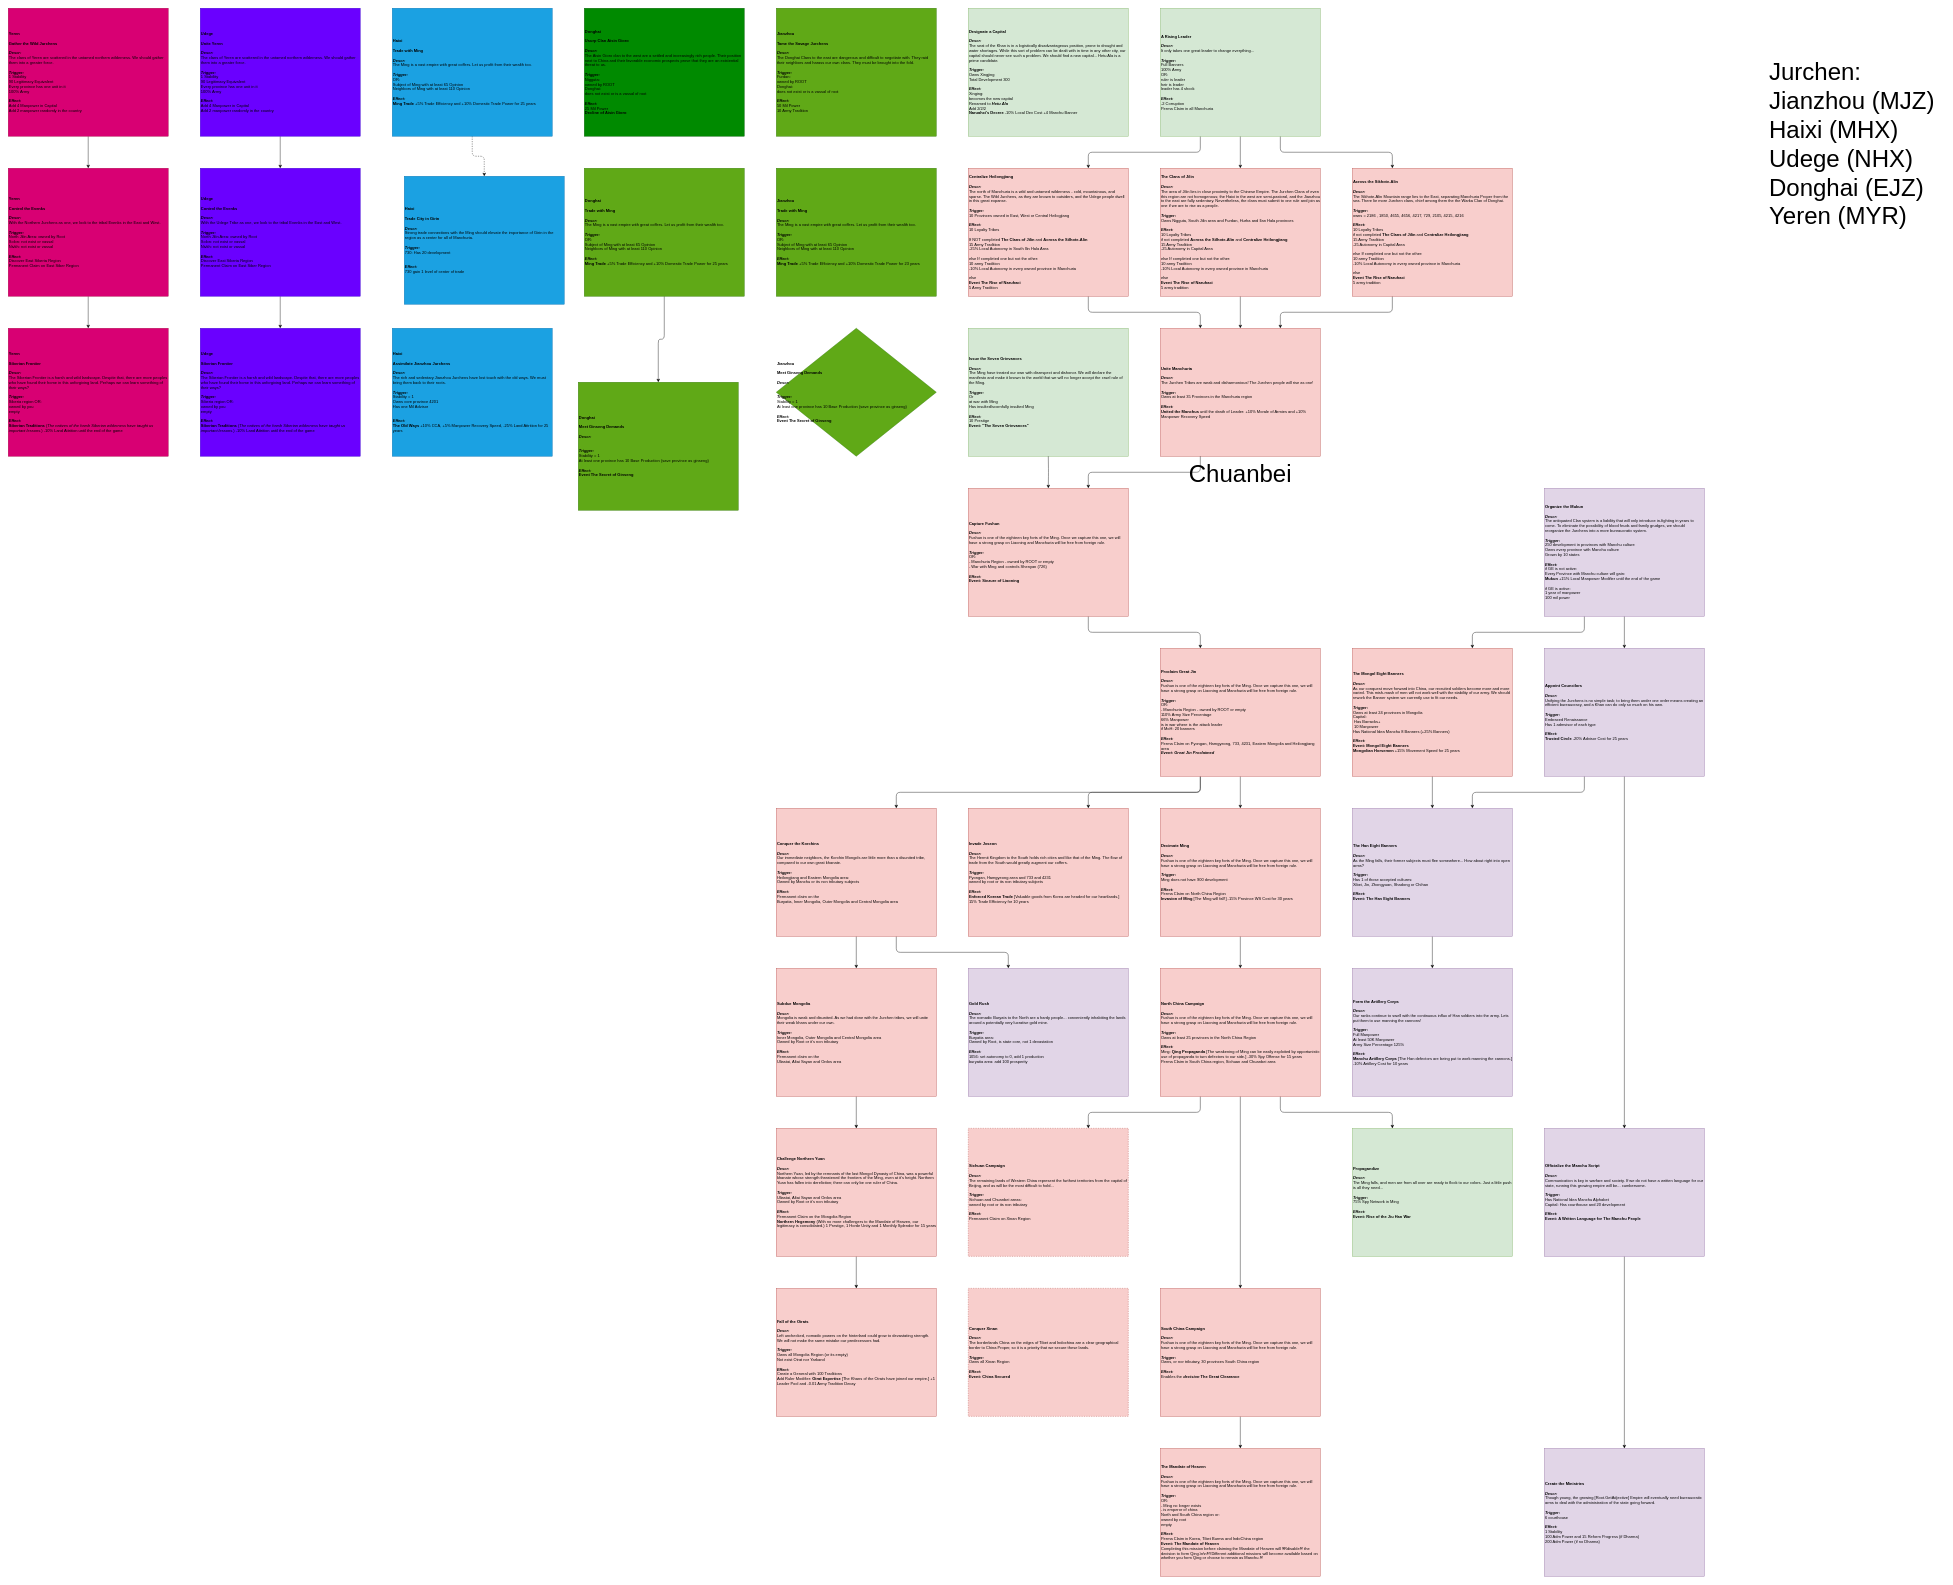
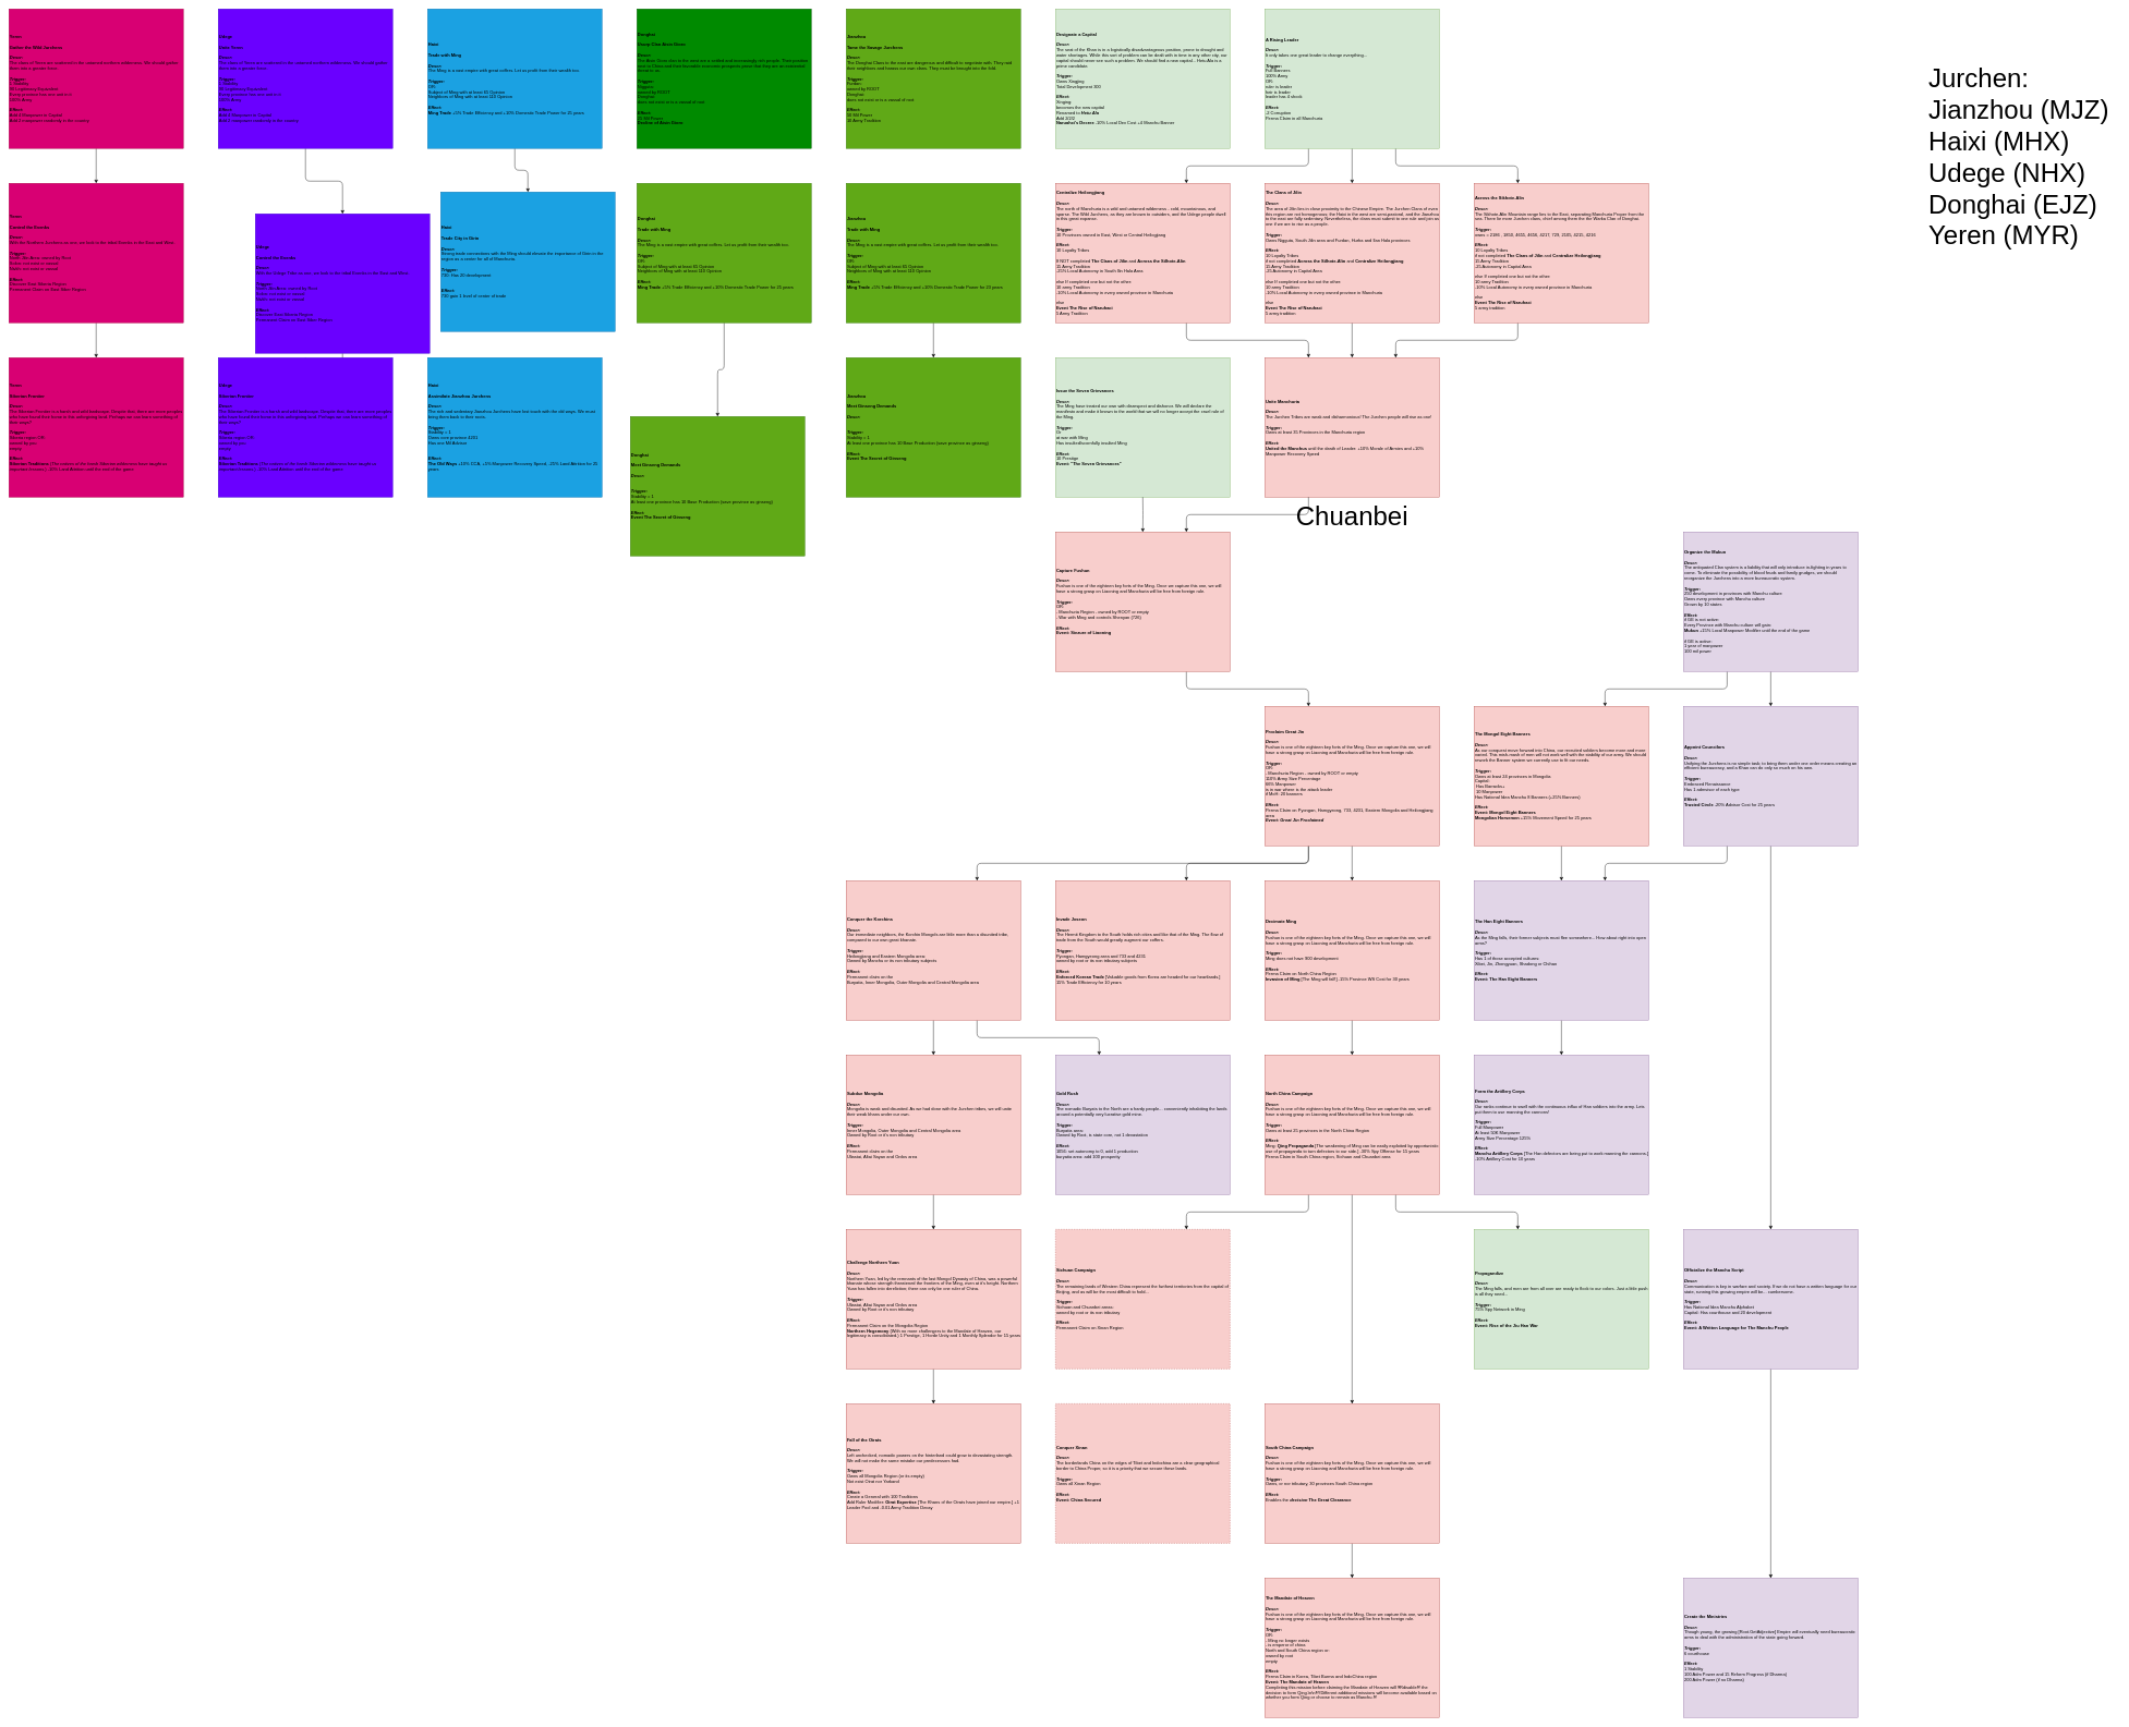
- <mxCell id="21" style="edgeStyle=orthogonalEdgeStyle;rounded=1;orthogonalLoop=1;jettySize=auto;html=1;exitX=0.5;exitY=1;exitDx=0;exitDy=0;fontColor=#000000;dashed=1;" parent="1" source="22" target="23" edge="1"><mxGeometry relative="1" as="geometry" /></mxCell>
+ <mxCell id="21" style="edgeStyle=orthogonalEdgeStyle;rounded=1;orthogonalLoop=1;jettySize=auto;html=1;exitX=0.5;exitY=1;exitDx=0;exitDy=0;fontColor=#000000;" parent="1" source="22" target="23" edge="1"><mxGeometry relative="1" as="geometry" /></mxCell>
- <mxCell id="31" value="&lt;b&gt;Udege&lt;/b&gt;&lt;br&gt;&lt;br&gt;&lt;b&gt;Control the Evenks&lt;/b&gt;&lt;br style=&quot;font-size: 10px&quot;&gt;&lt;br style=&quot;font-size: 10px&quot;&gt;&lt;i style=&quot;font-size: 10px ; font-weight: bold&quot;&gt;Descr:&lt;/i&gt;&lt;br style=&quot;font-size: 10px&quot;&gt;With the Udege Tribe as one, we look to the tribal Evenks in the East and West.&lt;br&gt;&lt;br style=&quot;font-size: 10px&quot;&gt;&lt;i style=&quot;font-size: 10px ; font-weight: bold&quot;&gt;Trigger:&amp;nbsp;&lt;/i&gt;&lt;br&gt;&lt;div style=&quot;font-size: 10px&quot;&gt;North Jilin Area: owned by Root&lt;/div&gt;&lt;div style=&quot;font-size: 10px&quot;&gt;Solon: not exist or vassal&lt;/div&gt;&lt;div style=&quot;font-size: 10px&quot;&gt;Nivkh: not exist or vassal&lt;/div&gt;&lt;div style=&quot;font-size: 10px&quot;&gt;&lt;br style=&quot;font-size: 10px&quot;&gt;&lt;/div&gt;&lt;div style=&quot;font-size: 10px&quot;&gt;&lt;b style=&quot;font-size: 10px&quot;&gt;&lt;i style=&quot;font-size: 10px&quot;&gt;Effect:&lt;/i&gt;&lt;/b&gt;&lt;/div&gt;&lt;div style=&quot;font-size: 10px&quot;&gt;Discover East Siberia Region&lt;/div&gt;&lt;div style=&quot;font-size: 10px&quot;&gt;Permanent Claim on East Siber Region&lt;/div&gt;" style="rounded=0;whiteSpace=wrap;html=1;align=left;fontSize=10;fillColor=#6a00ff;strokeColor=#3700CC;" parent="1" vertex="1"><mxGeometry x="500" y="420" width="400" height="320" as="geometry" /></mxCell>
+ <mxCell id="31" value="&lt;b&gt;Udege&lt;/b&gt;&lt;br&gt;&lt;br&gt;&lt;b&gt;Control the Evenks&lt;/b&gt;&lt;br style=&quot;font-size: 10px&quot;&gt;&lt;br style=&quot;font-size: 10px&quot;&gt;&lt;i style=&quot;font-size: 10px ; font-weight: bold&quot;&gt;Descr:&lt;/i&gt;&lt;br style=&quot;font-size: 10px&quot;&gt;With the Udege Tribe as one, we look to the tribal Evenks in the East and West.&lt;br&gt;&lt;br style=&quot;font-size: 10px&quot;&gt;&lt;i style=&quot;font-size: 10px ; font-weight: bold&quot;&gt;Trigger:&amp;nbsp;&lt;/i&gt;&lt;br&gt;&lt;div style=&quot;font-size: 10px&quot;&gt;North Jilin Area: owned by Root&lt;/div&gt;&lt;div style=&quot;font-size: 10px&quot;&gt;Solon: not exist or vassal&lt;/div&gt;&lt;div style=&quot;font-size: 10px&quot;&gt;Nivkh: not exist or vassal&lt;/div&gt;&lt;div style=&quot;font-size: 10px&quot;&gt;&lt;br style=&quot;font-size: 10px&quot;&gt;&lt;/div&gt;&lt;div style=&quot;font-size: 10px&quot;&gt;&lt;b style=&quot;font-size: 10px&quot;&gt;&lt;i style=&quot;font-size: 10px&quot;&gt;Effect:&lt;/i&gt;&lt;/b&gt;&lt;/div&gt;&lt;div style=&quot;font-size: 10px&quot;&gt;Discover East Siberia Region&lt;/div&gt;&lt;div style=&quot;font-size: 10px&quot;&gt;Permanent Claim on East Siber Region&lt;/div&gt;" style="rounded=0;whiteSpace=wrap;html=1;align=left;fontSize=10;fillColor=#6a00ff;strokeColor=#3700CC;" parent="1" vertex="1"><mxGeometry x="585" y="490" width="400" height="320" as="geometry" /></mxCell>
+ <mxCell id="4" value="" style="edgeStyle=orthogonalEdgeStyle;rounded=1;orthogonalLoop=1;jettySize=auto;html=1;" parent="1" source="5" target="6" edge="1"><mxGeometry relative="1" as="geometry" /></mxCell>
- <mxCell id="6" value="&lt;b&gt;Jianzhou&lt;/b&gt;&lt;b style=&quot;font-size: 10px&quot;&gt;&lt;br&gt;&lt;br&gt;Meet Ginseng Demands&lt;br style=&quot;font-size: 10px&quot;&gt;&lt;/b&gt;&lt;br style=&quot;font-size: 10px&quot;&gt;&lt;i style=&quot;font-size: 10px ; font-weight: bold&quot;&gt;Descr:&lt;/i&gt;&lt;br style=&quot;font-size: 10px&quot;&gt;&lt;br&gt;&lt;br style=&quot;font-size: 10px&quot;&gt;&lt;i style=&quot;font-size: 10px ; font-weight: bold&quot;&gt;Trigger:&amp;nbsp;&lt;/i&gt;&lt;br&gt;&lt;div style=&quot;font-size: 10px&quot;&gt;Stability = 1&lt;/div&gt;&lt;div style=&quot;font-size: 10px&quot;&gt;At least one province has 10 Base Production (save province as ginseng)&lt;/div&gt;&lt;div style=&quot;font-size: 10px&quot;&gt;&lt;br style=&quot;font-size: 10px&quot;&gt;&lt;/div&gt;&lt;div style=&quot;font-size: 10px&quot;&gt;&lt;b style=&quot;font-size: 10px&quot;&gt;&lt;i style=&quot;font-size: 10px&quot;&gt;Effect:&lt;/i&gt;&lt;/b&gt;&lt;/div&gt;&lt;div style=&quot;font-size: 10px&quot;&gt;&lt;b&gt;Event The Secret of Ginseng&lt;/b&gt;&lt;/div&gt;" style="rhombus;whiteSpace=wrap;html=1;align=left;fontSize=10;fillColor=#60a917;strokeColor=#2D7600;" parent="1" vertex="1"><mxGeometry y="820" width="400" height="320" as="geometry" x="1940" /></mxCell>
+ <mxCell id="6" value="&lt;b&gt;Jianzhou&lt;/b&gt;&lt;b style=&quot;font-size: 10px&quot;&gt;&lt;br&gt;&lt;br&gt;Meet Ginseng Demands&lt;br style=&quot;font-size: 10px&quot;&gt;&lt;/b&gt;&lt;br style=&quot;font-size: 10px&quot;&gt;&lt;i style=&quot;font-size: 10px ; font-weight: bold&quot;&gt;Descr:&lt;/i&gt;&lt;br style=&quot;font-size: 10px&quot;&gt;&lt;br&gt;&lt;br style=&quot;font-size: 10px&quot;&gt;&lt;i style=&quot;font-size: 10px ; font-weight: bold&quot;&gt;Trigger:&amp;nbsp;&lt;/i&gt;&lt;br&gt;&lt;div style=&quot;font-size: 10px&quot;&gt;Stability = 1&lt;/div&gt;&lt;div style=&quot;font-size: 10px&quot;&gt;At least one province has 10 Base Production (save province as ginseng)&lt;/div&gt;&lt;div style=&quot;font-size: 10px&quot;&gt;&lt;br style=&quot;font-size: 10px&quot;&gt;&lt;/div&gt;&lt;div style=&quot;font-size: 10px&quot;&gt;&lt;b style=&quot;font-size: 10px&quot;&gt;&lt;i style=&quot;font-size: 10px&quot;&gt;Effect:&lt;/i&gt;&lt;/b&gt;&lt;/div&gt;&lt;div style=&quot;font-size: 10px&quot;&gt;&lt;b&gt;Event The Secret of Ginseng&lt;/b&gt;&lt;/div&gt;" style="rounded=0;whiteSpace=wrap;html=1;align=left;fontSize=10;fillColor=#60a917;strokeColor=#2D7600;" parent="1" vertex="1"><mxGeometry y="820" width="400" height="320" as="geometry" x="1940" /></mxCell>
